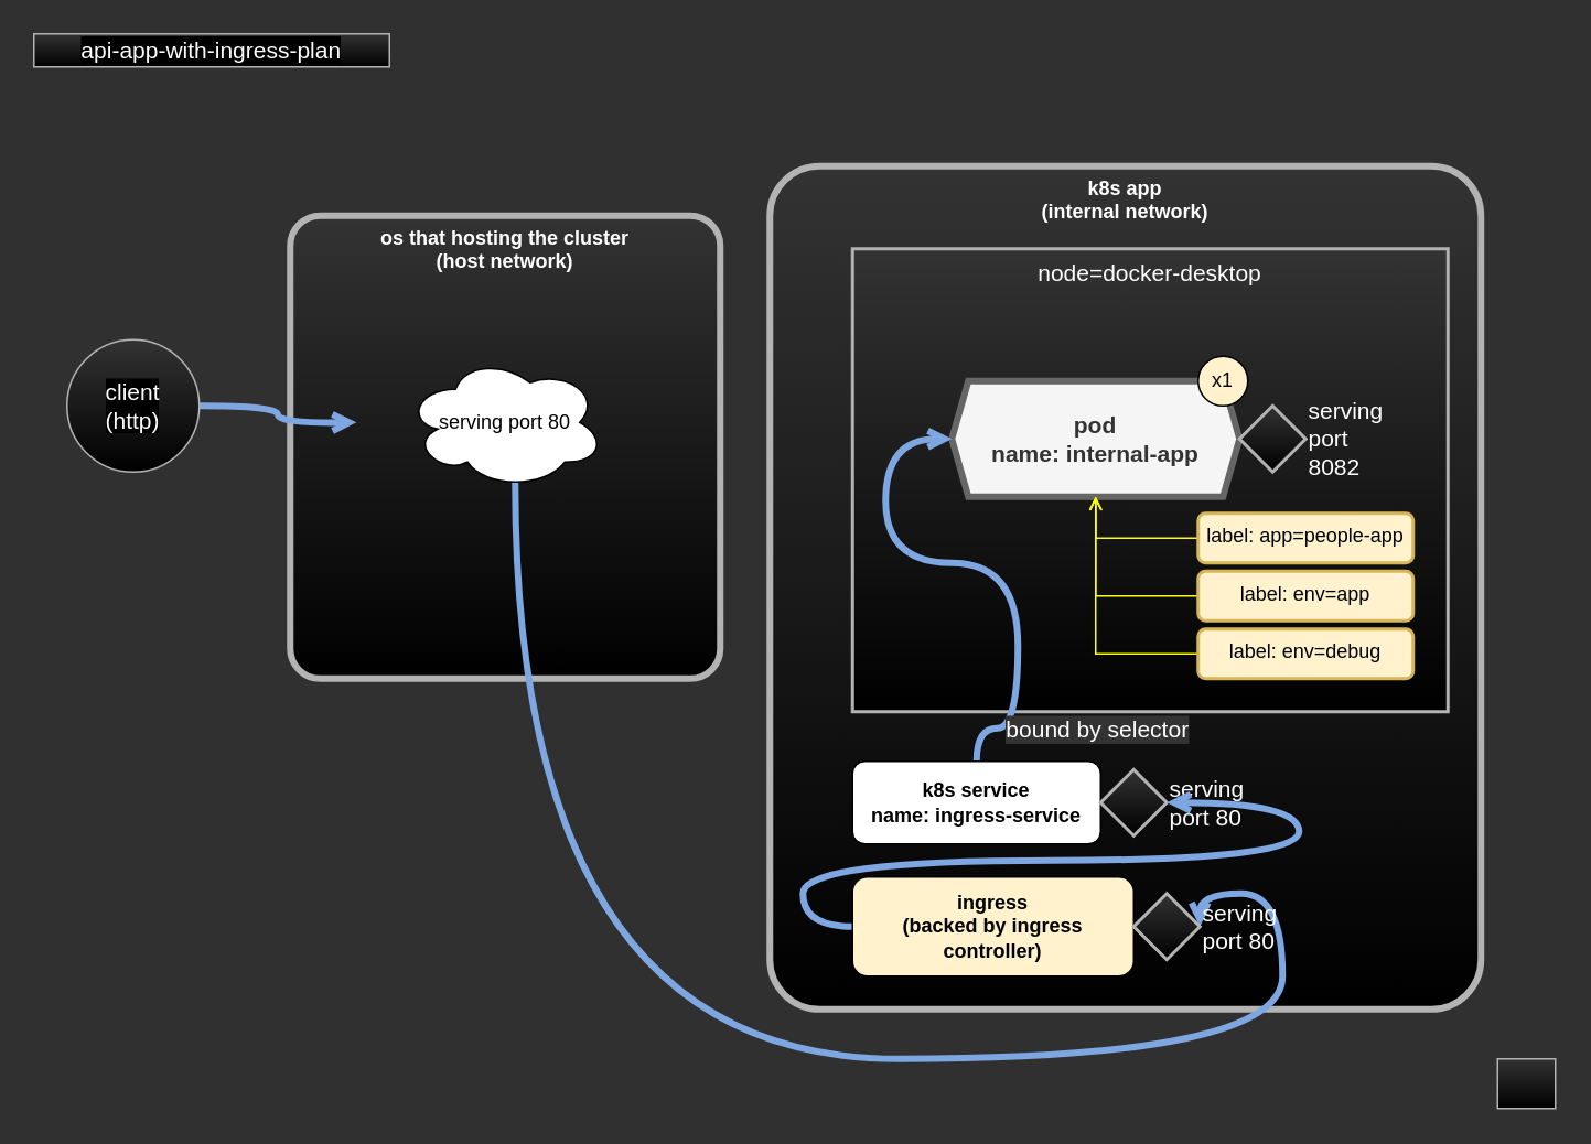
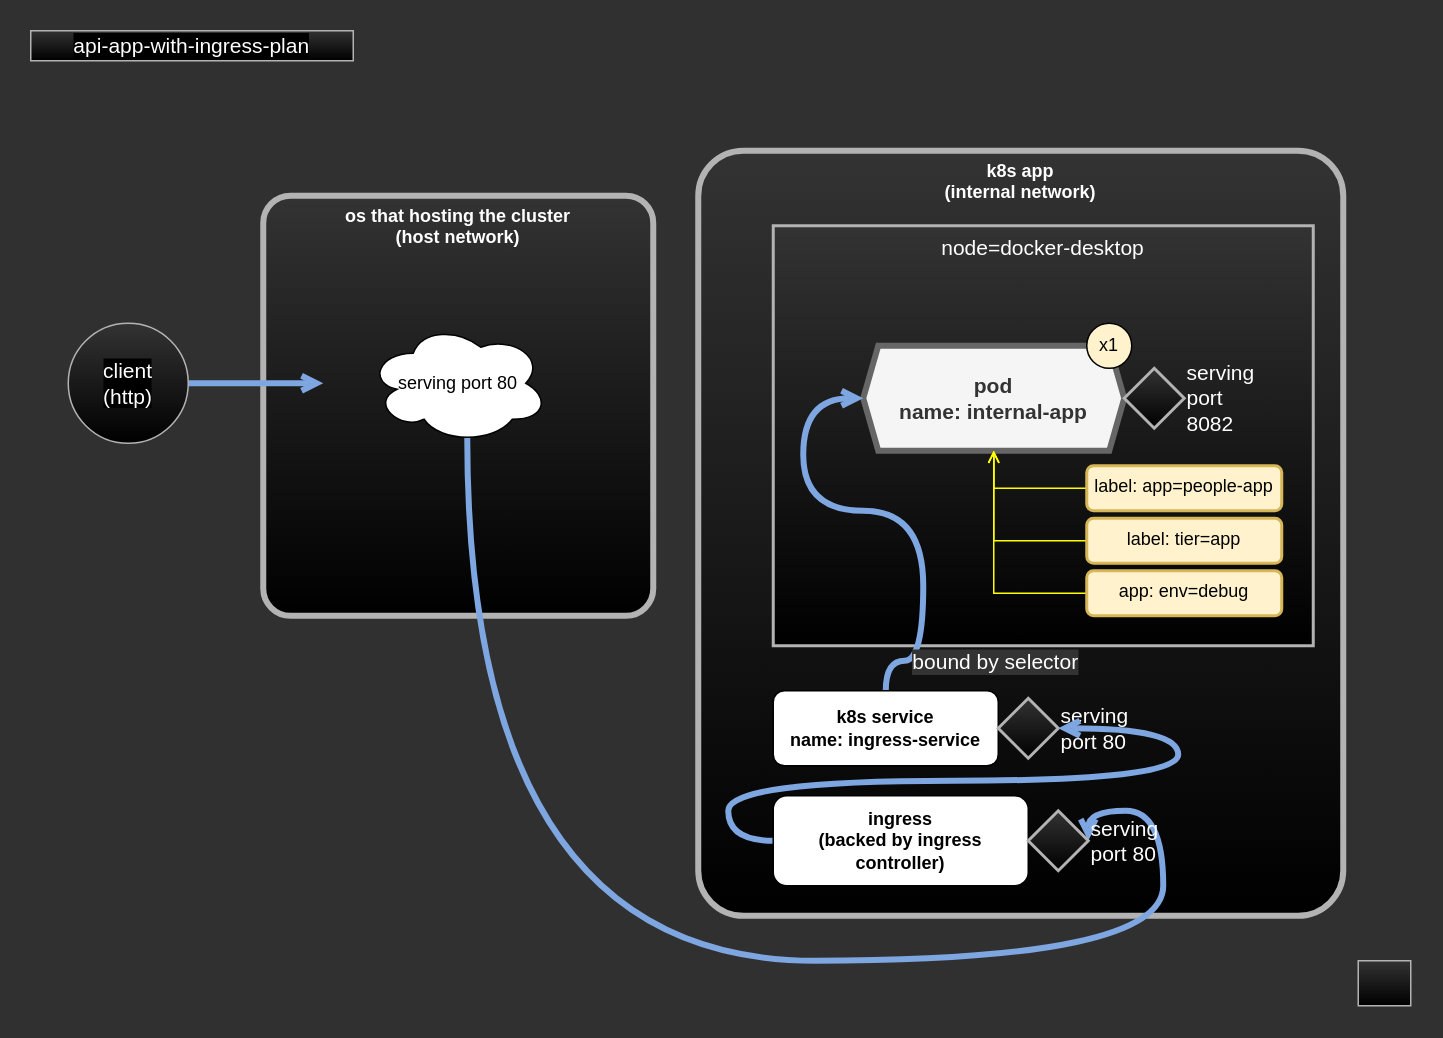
- <mxCell id="15" value="client&lt;br&gt;(http)" style="ellipse;whiteSpace=wrap;html=1;aspect=fixed;labelBackgroundColor=#000000;fontSize=14;fontColor=#FFFFFF;strokeColor=#B3B3B3;strokeWidth=1;fillColor=#333333;gradientColor=#000000;verticalAlign=middle;" parent="1" vertex="1"><mxGeometry x="40" y="205" width="80" height="80" as="geometry" /></mxCell>
+ <mxCell id="15" value="client&lt;br&gt;(http)" style="ellipse;whiteSpace=wrap;html=1;aspect=fixed;labelBackgroundColor=#000000;fontSize=14;fontColor=#FFFFFF;strokeColor=#B3B3B3;strokeWidth=1;fillColor=#333333;gradientColor=#000000;verticalAlign=middle;" parent="1" vertex="1"><mxGeometry x="45" y="215" width="80" height="80" as="geometry" /></mxCell>
- <mxCell id="26" value="label: env=app" style="rounded=1;whiteSpace=wrap;html=1;strokeColor=#d6b656;strokeWidth=2;fillColor=#fff2cc;verticalAlign=top;" vertex="1" parent="1"><mxGeometry x="724" y="345" width="130" height="30" as="geometry" /></mxCell>
+ <mxCell id="26" value="label: tier=app" style="rounded=1;whiteSpace=wrap;html=1;strokeColor=#d6b656;strokeWidth=2;fillColor=#fff2cc;verticalAlign=top;" vertex="1" parent="1"><mxGeometry x="724" y="345" width="130" height="30" as="geometry" /></mxCell>
- <mxCell id="7" value="label: env=debug" style="rounded=1;whiteSpace=wrap;html=1;strokeColor=#d6b656;strokeWidth=2;fillColor=#fff2cc;verticalAlign=top;" parent="1" vertex="1"><mxGeometry x="724" y="380" width="130" height="30" as="geometry" /></mxCell>
+ <mxCell id="7" value="app: env=debug" style="rounded=1;whiteSpace=wrap;html=1;strokeColor=#d6b656;strokeWidth=2;fillColor=#fff2cc;verticalAlign=top;" parent="1" vertex="1"><mxGeometry x="724" y="380" width="130" height="30" as="geometry" /></mxCell>
- <mxCell id="22" value="ingress&lt;br&gt;(backed by ingress controller)" style="rounded=1;whiteSpace=wrap;html=1;fontStyle=1;fillColor=#fff2cc;" parent="1" vertex="1"><mxGeometry x="515" y="530" width="170" height="60" as="geometry" /></mxCell>
+ <mxCell id="22" value="ingress&lt;br&gt;(backed by ingress controller)" style="rounded=1;whiteSpace=wrap;html=1;fontStyle=1" parent="1" vertex="1"><mxGeometry x="515" y="530" width="170" height="60" as="geometry" /></mxCell>
